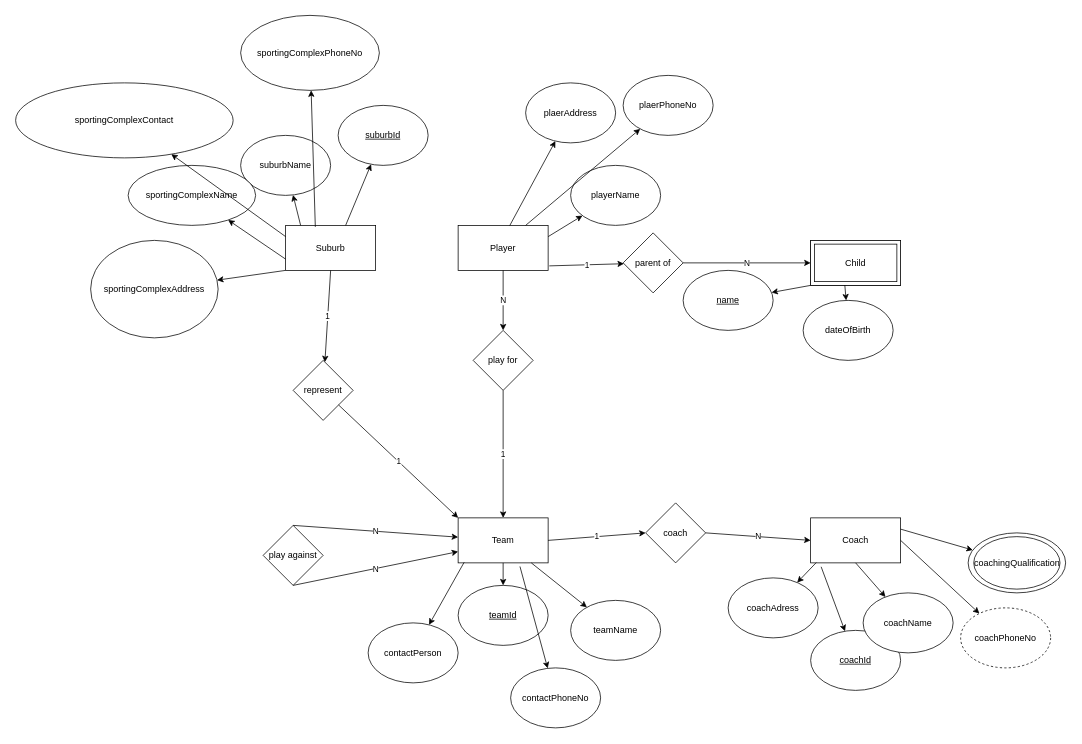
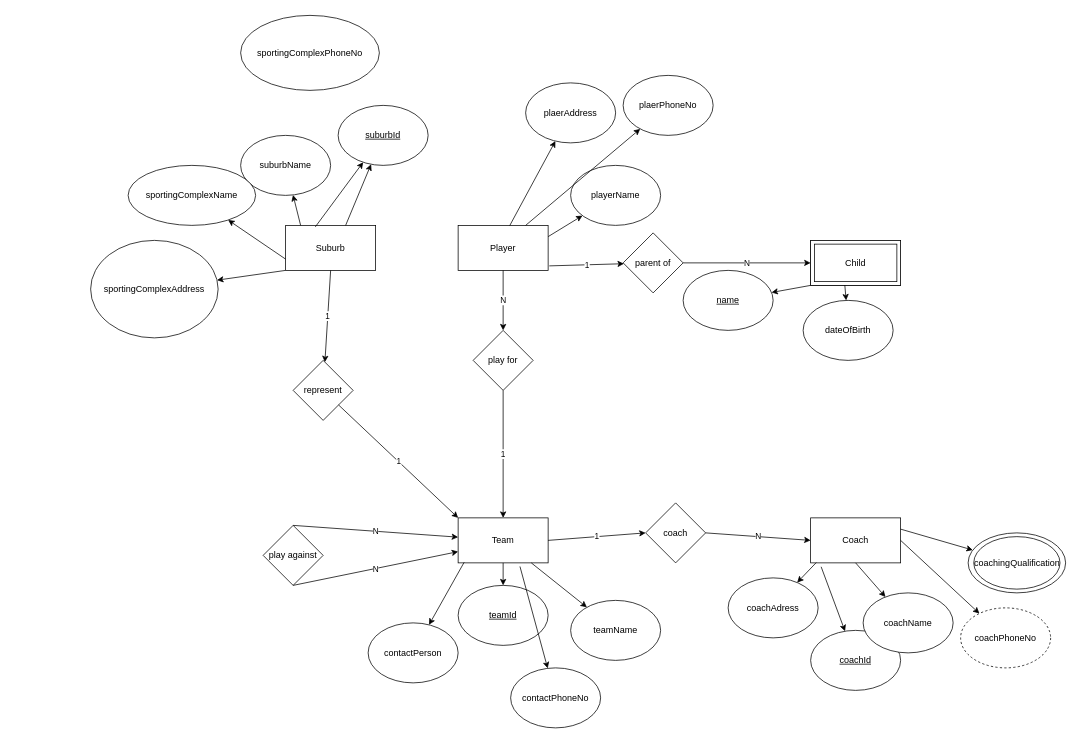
- <mxCell id="19" value="sportingComplexContact&lt;br&gt;" style="ellipse;whiteSpace=wrap;html=1;" vertex="1" parent="1"><mxGeometry y="110" width="290" height="100" as="geometry" x="20" /></mxCell>
- <mxCell id="16" value="" style="endArrow=classic;html=1;exitX=0.33;exitY=0.033;exitDx=0;exitDy=0;exitPerimeter=0;" edge="1" parent="1" source="2" target="17"><mxGeometry width="50" height="50" relative="1" as="geometry"><mxPoint x="310" y="360" as="sourcePoint" /><mxPoint x="450" y="120" as="targetPoint" /></mxGeometry></mxCell>
+ <mxCell id="16" value="" style="endArrow=classic;html=1;exitX=0.33;exitY=0.033;exitDx=0;exitDy=0;exitPerimeter=0;" edge="1" parent="1" source="2" target="9"><mxGeometry width="50" height="50" relative="1" as="geometry"><mxPoint x="310" y="360" as="sourcePoint" /><mxPoint x="450" y="120" as="targetPoint" /></mxGeometry></mxCell>
- <mxCell id="18" value="" style="endArrow=classic;html=1;exitX=0;exitY=0.25;exitDx=0;exitDy=0;" edge="1" parent="1" source="2" target="19"><mxGeometry width="50" height="50" relative="1" as="geometry"><mxPoint x="390" y="290" as="sourcePoint" /><mxPoint x="250" y="170" as="targetPoint" /></mxGeometry></mxCell>
